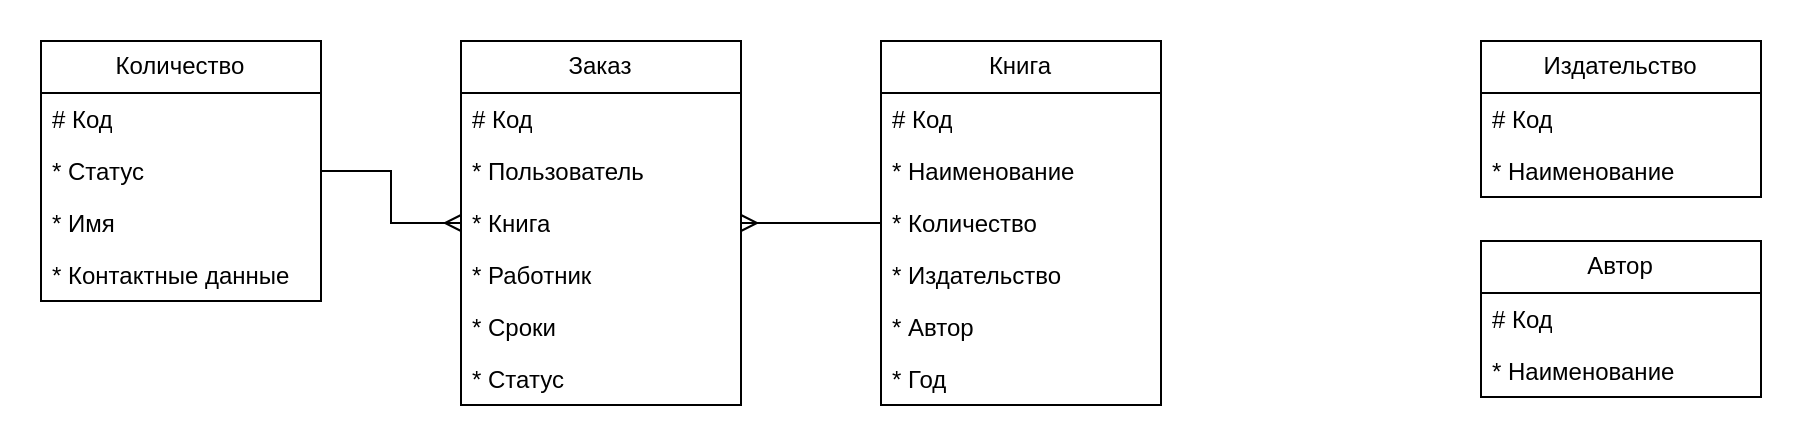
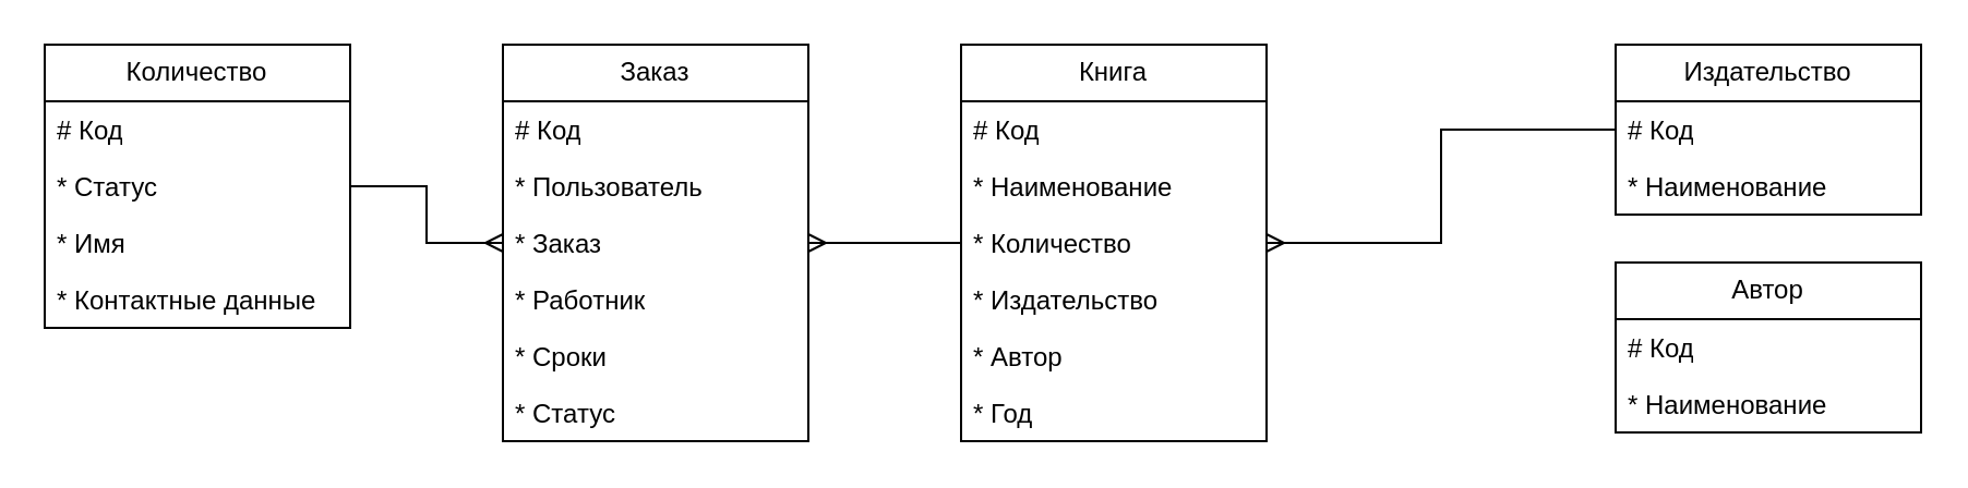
+ <mxCell id="2" value="" style="endArrow=ERmany;html=1;rounded=0;endFill=0;entryX=1;entryY=0.5;entryDx=0;entryDy=0;edgeStyle=orthogonalEdgeStyle;exitX=0;exitY=0.5;exitDx=0;exitDy=0;" edge="1" parent="1" source="3" target="9"><mxGeometry width="50" height="50" relative="1" as="geometry"><mxPoint x="720" y="50" as="sourcePoint" /><mxPoint x="620" y="100" as="targetPoint" /></mxGeometry></mxCell>
- <mxCell id="24" value="* Книга" style="text;strokeColor=none;fillColor=none;align=left;verticalAlign=top;spacingLeft=4;spacingRight=4;overflow=hidden;rotatable=0;points=[[0,0.5],[1,0.5]];portConstraint=eastwest;whiteSpace=wrap;html=1;" vertex="1" parent="21"><mxGeometry y="78" width="140" height="26" as="geometry" /></mxCell>
+ <mxCell id="24" value="* Заказ" style="text;strokeColor=none;fillColor=none;align=left;verticalAlign=top;spacingLeft=4;spacingRight=4;overflow=hidden;rotatable=0;points=[[0,0.5],[1,0.5]];portConstraint=eastwest;whiteSpace=wrap;html=1;" vertex="1" parent="21"><mxGeometry y="78" width="140" height="26" as="geometry" /></mxCell>
